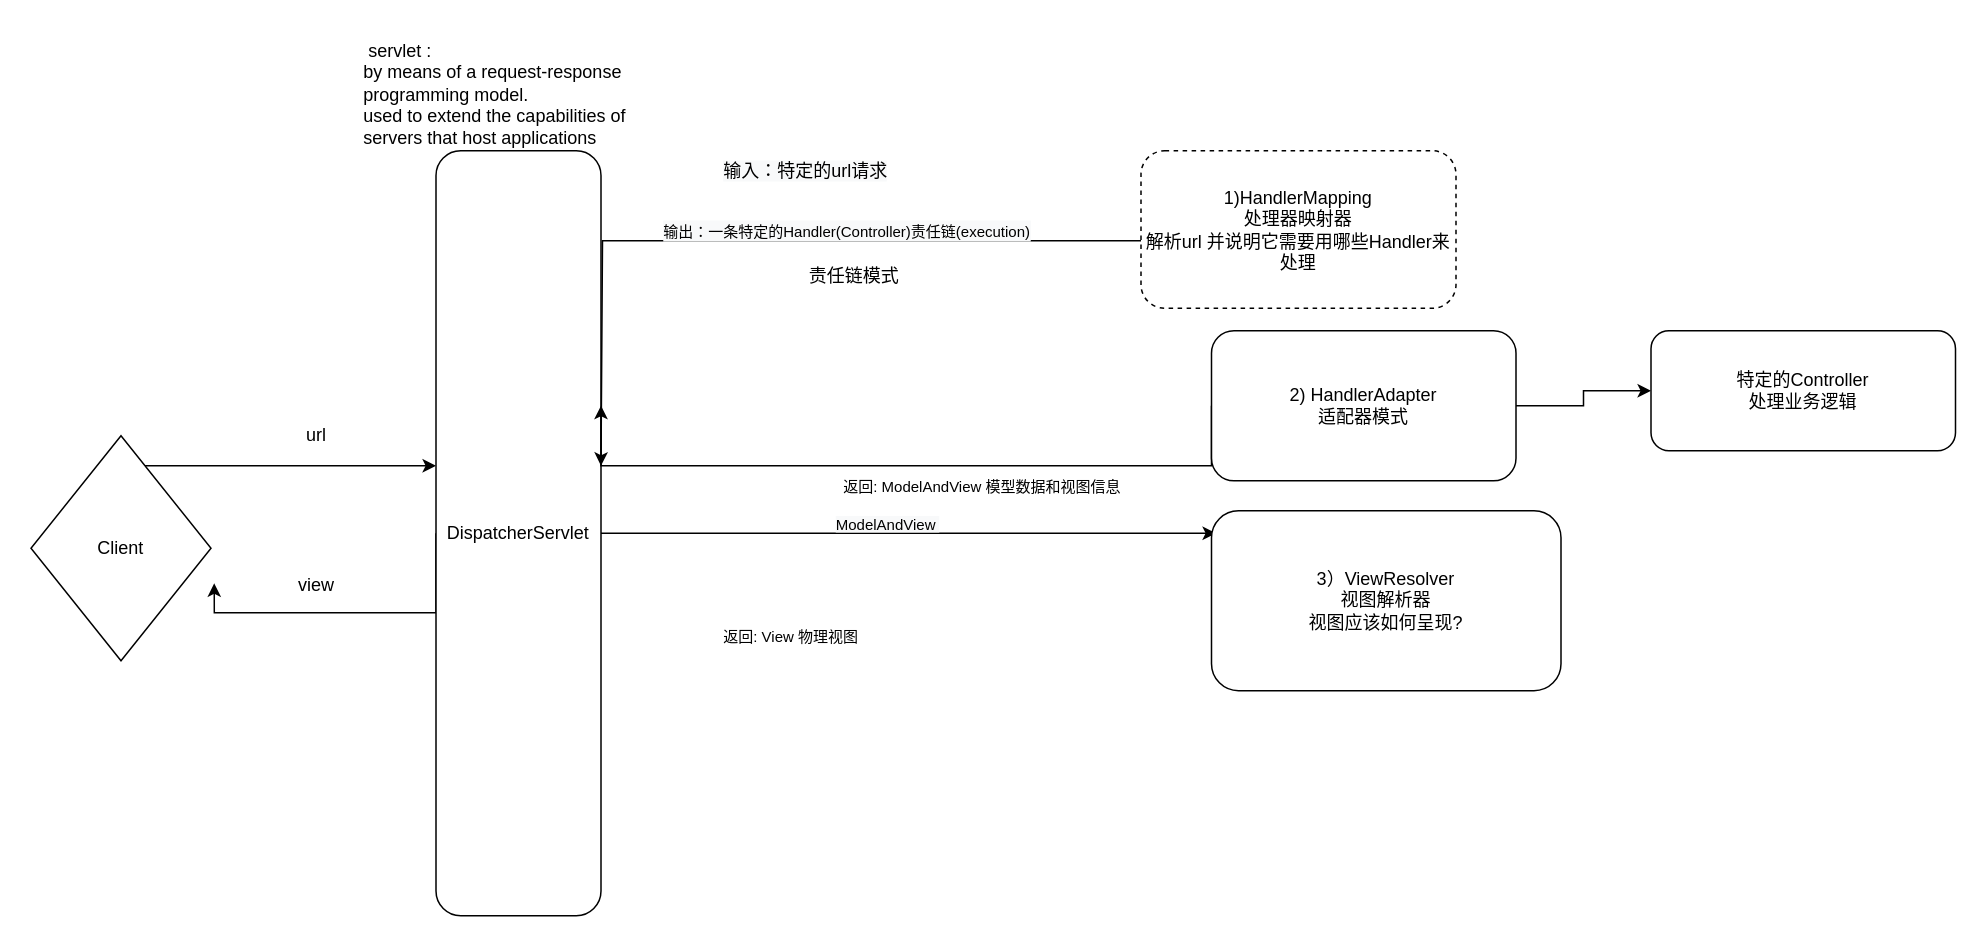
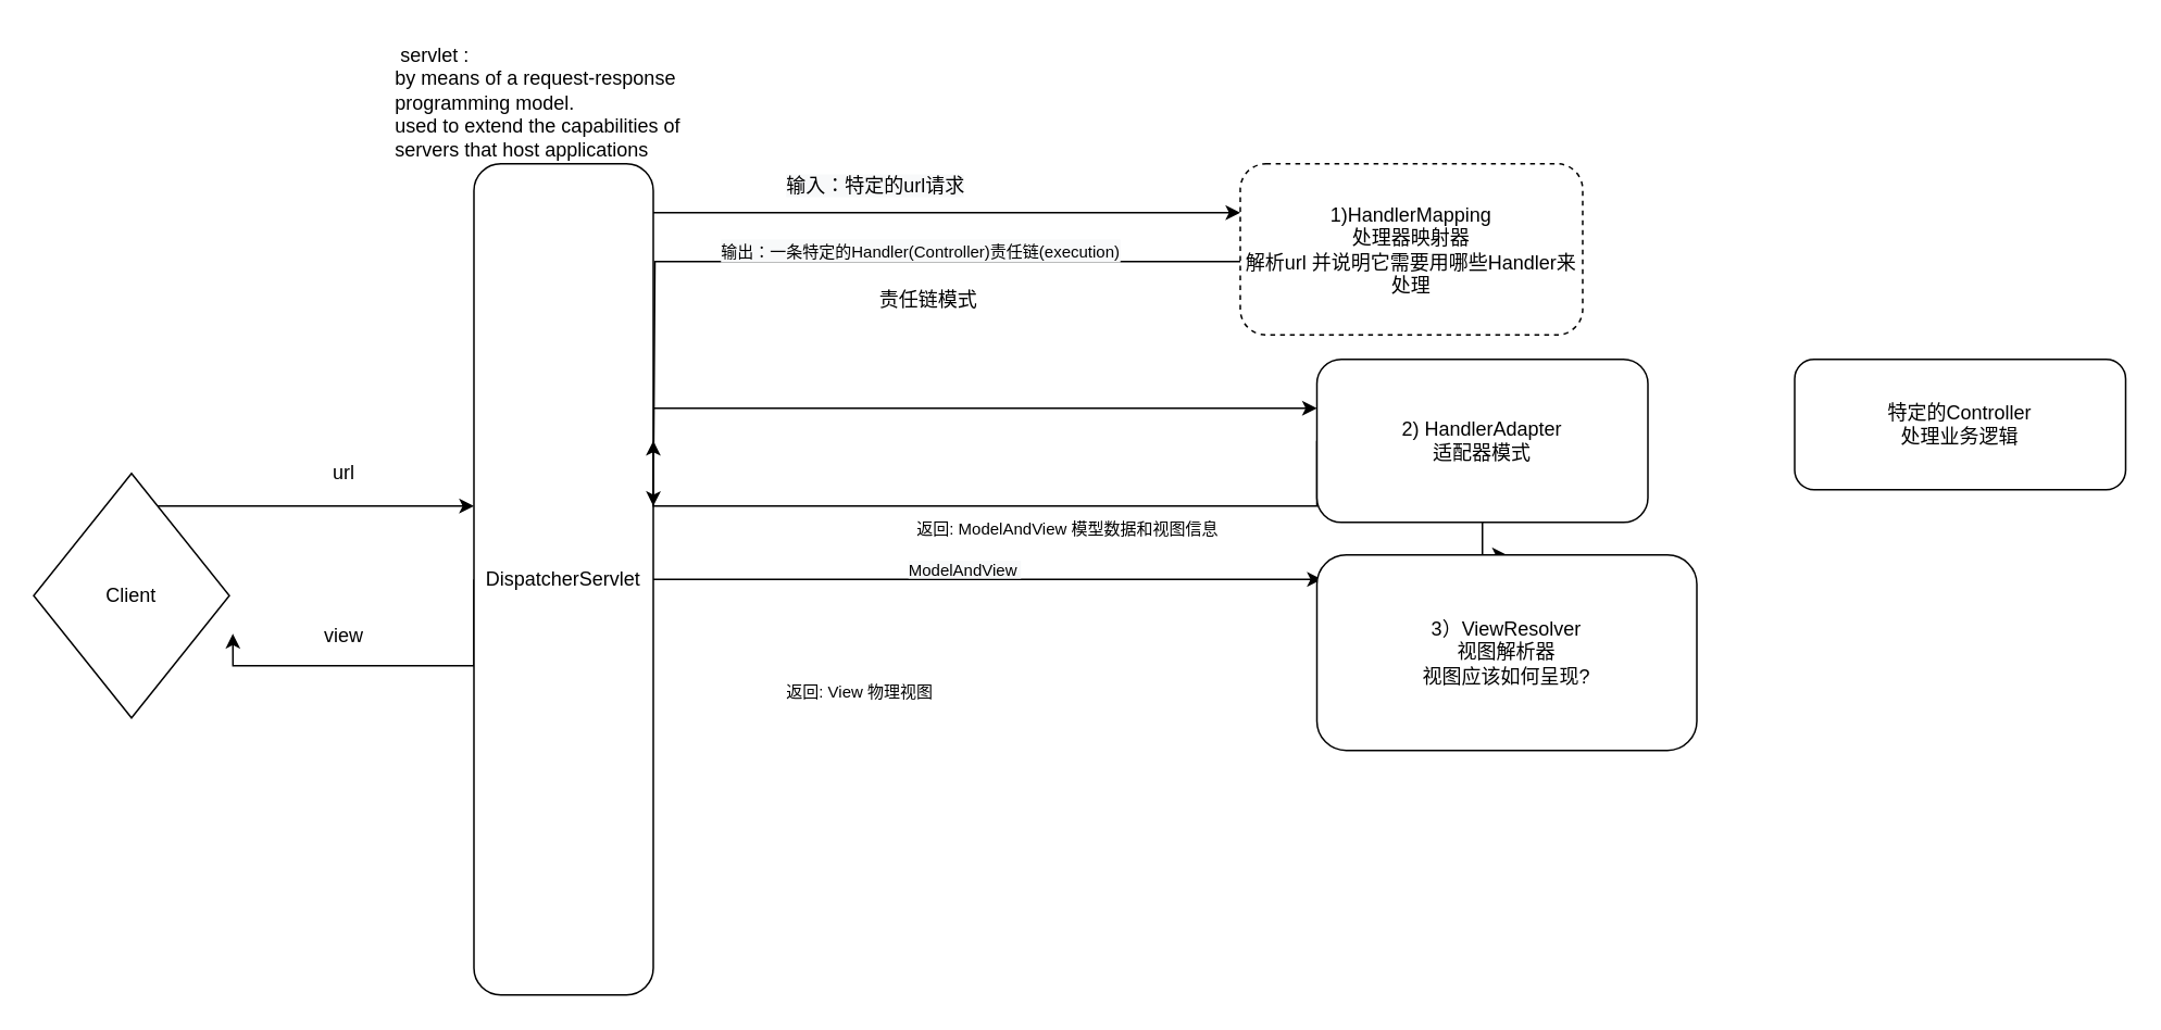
+ <mxCell id="4" value="" style="edgeStyle=orthogonalEdgeStyle;rounded=0;orthogonalLoop=1;jettySize=auto;html=1;" edge="1" parent="1" source="8" target="11"><mxGeometry relative="1" as="geometry"><Array as="points"><mxPoint x="460" y="130" /><mxPoint x="460" y="130" /></Array></mxGeometry></mxCell>
+ <mxCell id="5" value="" style="edgeStyle=orthogonalEdgeStyle;rounded=0;orthogonalLoop=1;jettySize=auto;html=1;" edge="1" parent="1" source="8" target="15"><mxGeometry relative="1" as="geometry"><Array as="points"><mxPoint x="480" y="250" /><mxPoint x="480" y="250" /></Array></mxGeometry></mxCell>
- <mxCell id="13" value="" style="edgeStyle=orthogonalEdgeStyle;rounded=0;orthogonalLoop=1;jettySize=auto;html=1;" edge="1" parent="1" source="15" target="18"><mxGeometry relative="1" as="geometry" /></mxCell>
+ <mxCell id="13" value="" style="edgeStyle=orthogonalEdgeStyle;rounded=0;orthogonalLoop=1;jettySize=auto;html=1;" edge="1" parent="1" source="15" target="20"><mxGeometry relative="1" as="geometry" /></mxCell>
